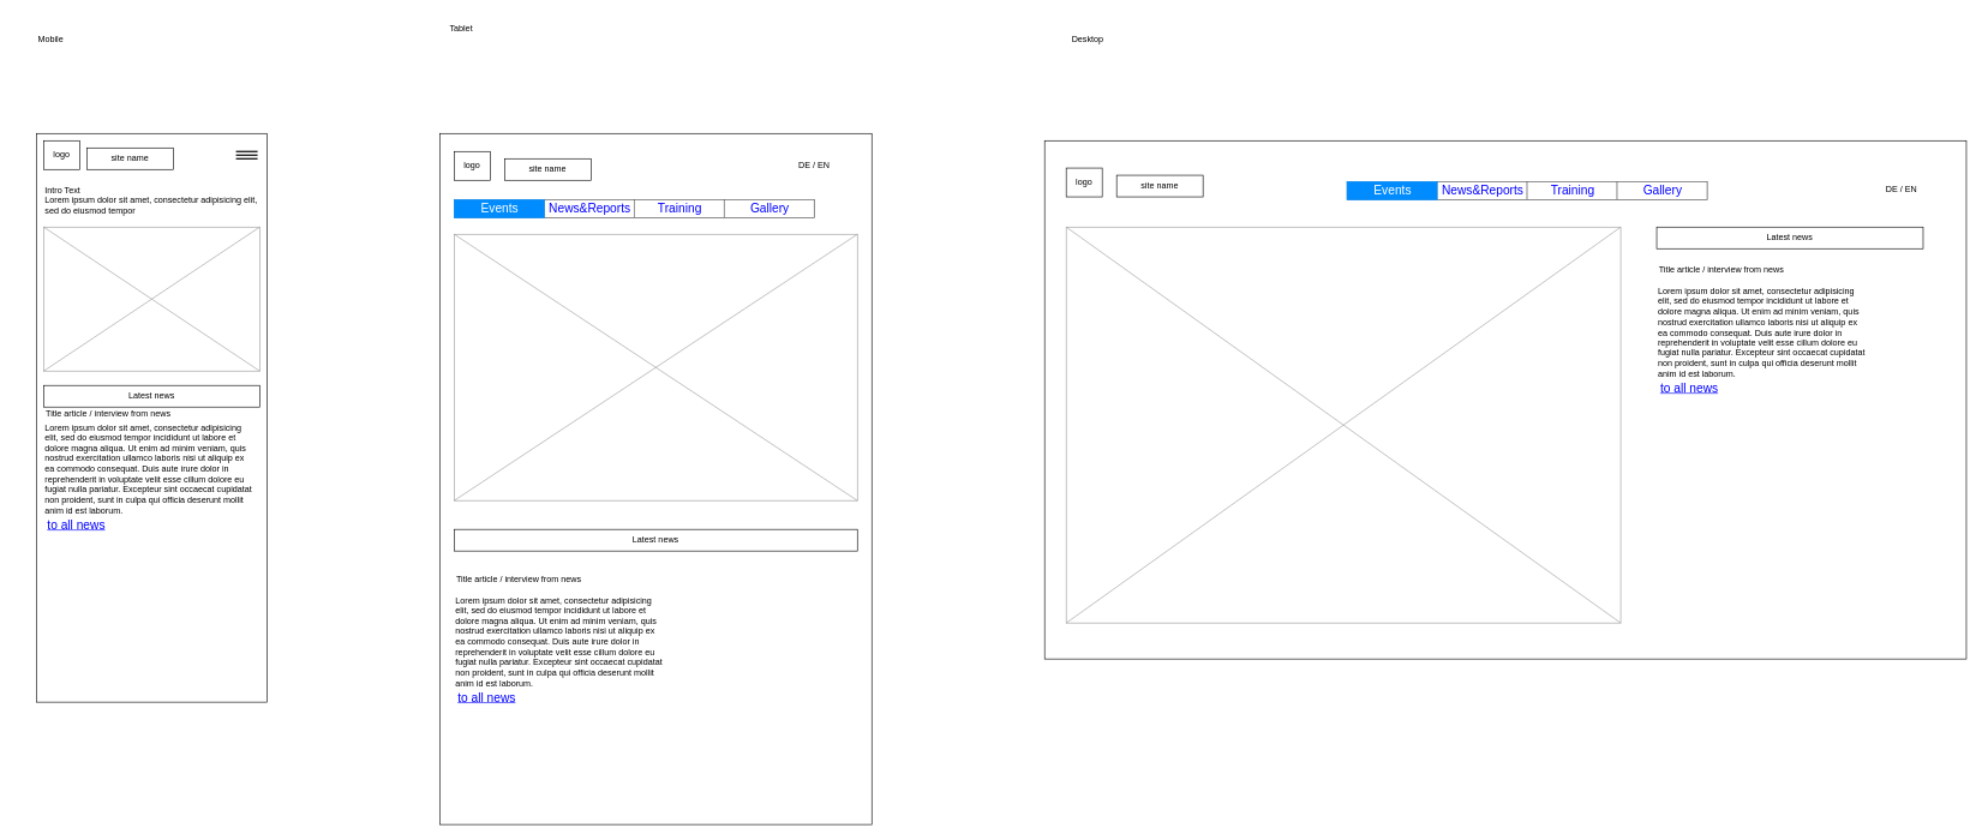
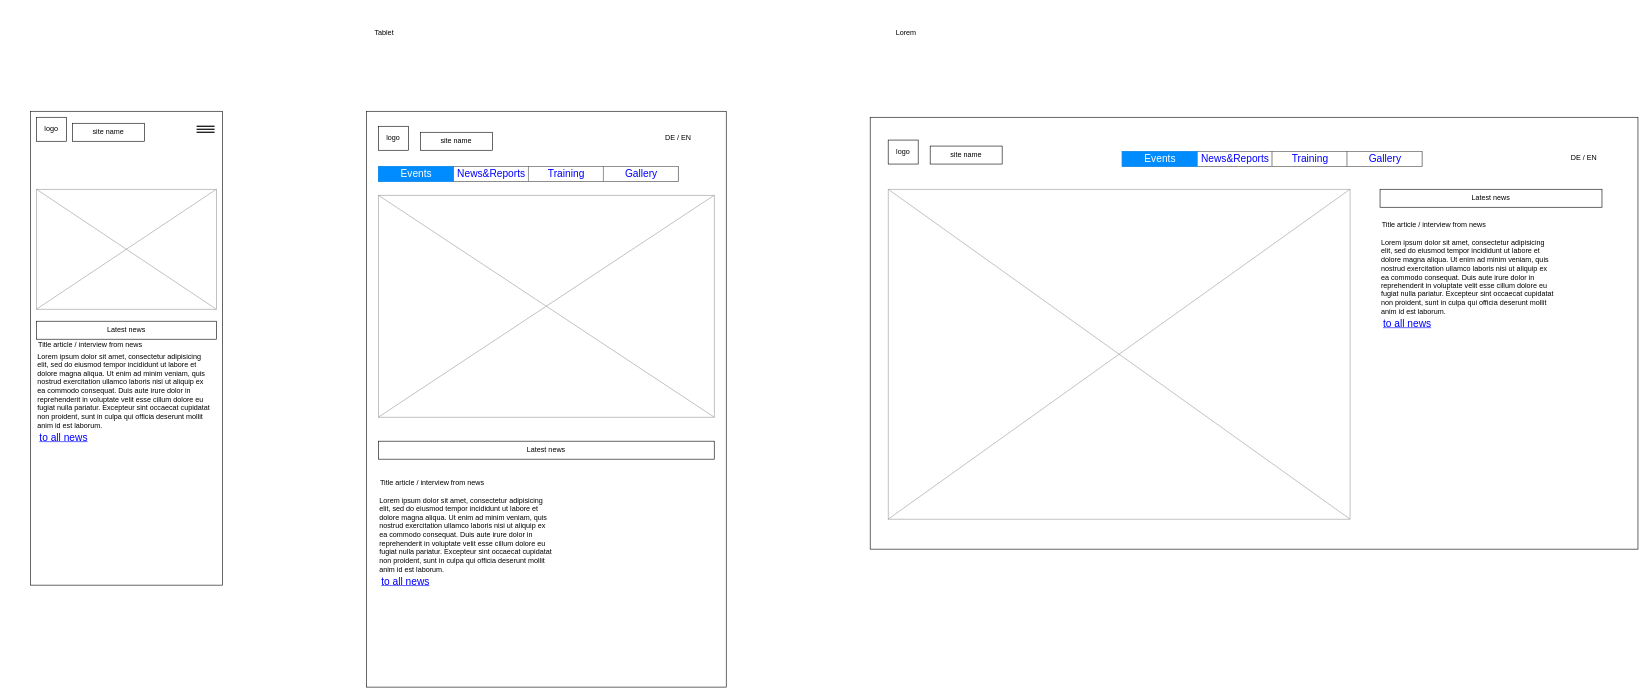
- <mxCell id="13" value="Tablet" style="text;html=1;strokeColor=none;fillColor=none;align=center;verticalAlign=middle;whiteSpace=wrap;rounded=0;" vertex="1" parent="1"><mxGeometry x="620" y="30" width="40" height="20" as="geometry" /></mxCell>
+ <mxCell id="13" value="Tablet" style="text;html=1;strokeColor=none;fillColor=none;align=center;verticalAlign=middle;whiteSpace=wrap;rounded=0;" vertex="1" parent="1"><mxGeometry x="620" y="45" width="40" height="20" as="geometry" /></mxCell>
- <mxCell id="3" value="Mobile" style="text;html=1;strokeColor=none;fillColor=none;align=center;verticalAlign=middle;whiteSpace=wrap;rounded=0;" vertex="1" parent="1"><mxGeometry x="50" y="45" width="40" height="20" as="geometry" /></mxCell>
- <mxCell id="16" value="Desktop" style="text;html=1;strokeColor=none;fillColor=none;align=center;verticalAlign=middle;whiteSpace=wrap;rounded=0;" vertex="1" parent="1"><mxGeometry x="1490" y="20" width="40" height="70" as="geometry" /></mxCell>
+ <mxCell id="16" value="Lorem" style="text;html=1;strokeColor=none;fillColor=none;align=center;verticalAlign=middle;whiteSpace=wrap;rounded=0;" vertex="1" parent="1"><mxGeometry x="1490" y="20" width="40" height="70" as="geometry" /></mxCell>
- <mxCell id="11" value="Intro Text&lt;br&gt;Lorem ipsum dolor sit amet, consectetur adipisicing elit, sed do eiusmod tempor" style="text;spacingTop=-5;whiteSpace=wrap;html=1;align=left;fontSize=12;fontFamily=Helvetica;fillColor=none;strokeColor=none;" vertex="1" parent="1"><mxGeometry x="60" y="255" width="300" height="50" as="geometry" /></mxCell>
